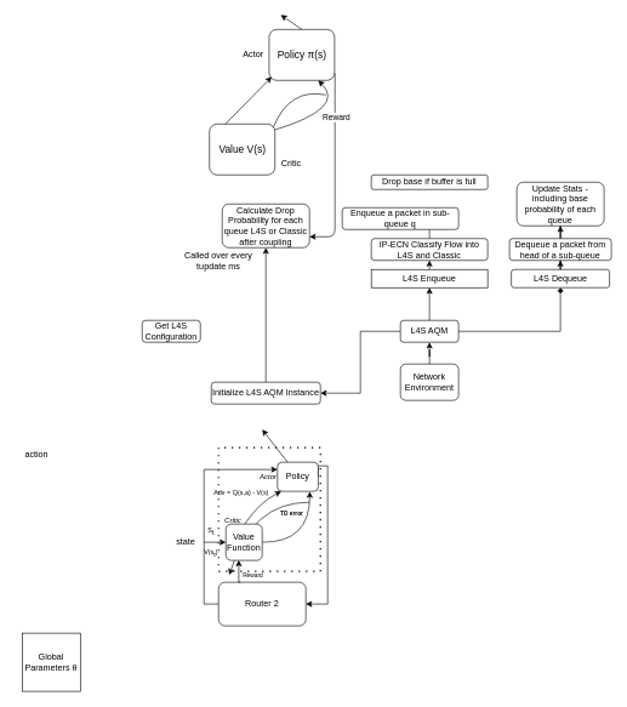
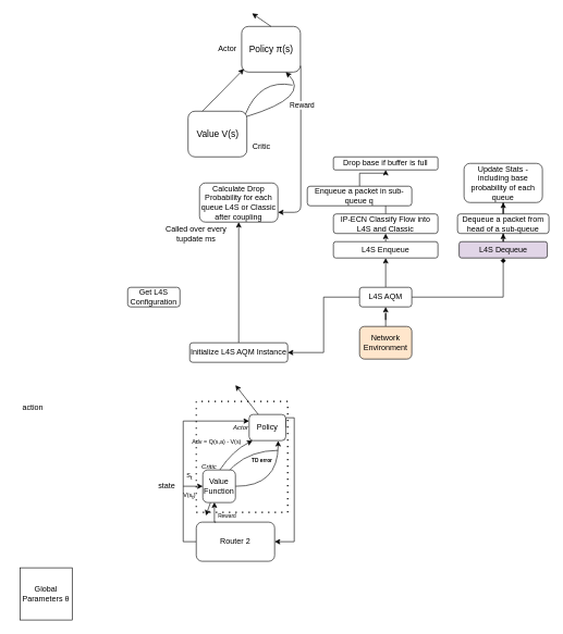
+ <mxCell id="13" style="edgeStyle=orthogonalEdgeStyle;rounded=0;orthogonalLoop=1;jettySize=auto;html=1;exitX=0.5;exitY=0;exitDx=0;exitDy=0;" edge="1" parent="1" source="14" target="15"><mxGeometry relative="1" as="geometry" /></mxCell>
- <mxCell id="56" value="L4S Enqueue" style="whiteSpace=wrap;html=1;rounded=0;" parent="1" vertex="1"><mxGeometry x="510" y="370" width="160" height="25" as="geometry" /></mxCell>
+ <mxCell id="56" value="L4S Enqueue" style="rounded=1;whiteSpace=wrap;html=1;" parent="1" vertex="1"><mxGeometry x="510" y="370" width="160" height="25" as="geometry" /></mxCell>
- <mxCell id="19" value="L4S Dequeue" style="rounded=1;whiteSpace=wrap;html=1;" parent="1" vertex="1"><mxGeometry x="702.5" y="370" width="135" height="25" as="geometry" /></mxCell>
+ <mxCell id="19" value="L4S Dequeue" style="rounded=1;whiteSpace=wrap;html=1;fillColor=#e1d5e7;" parent="1" vertex="1"><mxGeometry x="702.5" y="370" width="135" height="25" as="geometry" /></mxCell>
- <mxCell id="7" value="Network Environment" style="rounded=1;whiteSpace=wrap;html=1;" parent="1" vertex="1"><mxGeometry x="550" y="500" width="80" height="50" as="geometry" /></mxCell>
+ <mxCell id="7" value="Network Environment" style="rounded=1;whiteSpace=wrap;html=1;fillColor=#ffe6cc;" parent="1" vertex="1"><mxGeometry x="550" y="500" width="80" height="50" as="geometry" /></mxCell>
